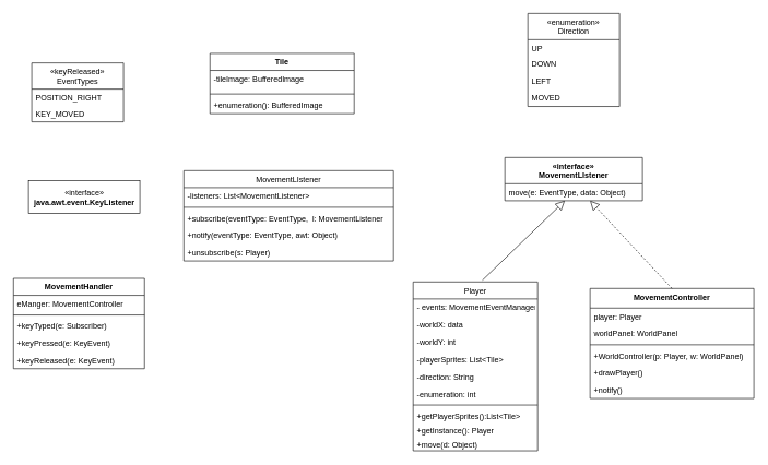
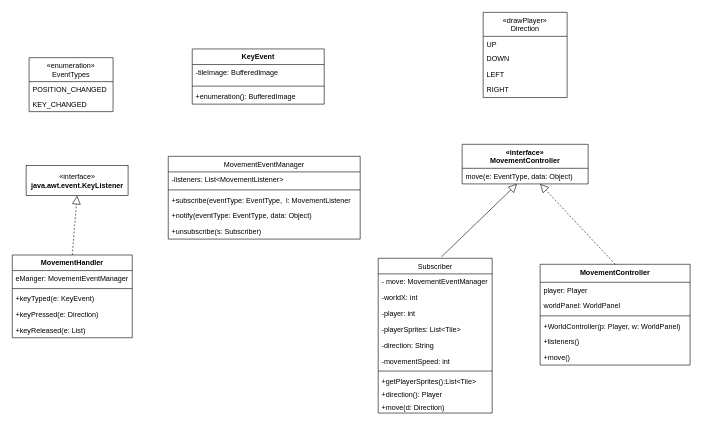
- <mxCell id="19" value="«enumeration»&#10;Direction" style="swimlane;fontStyle=0;childLayout=stackLayout;horizontal=1;startSize=40;fillColor=none;horizontalStack=0;resizeParent=1;resizeParentMax=0;resizeLast=0;collapsible=1;marginBottom=0;" parent="1" vertex="1"><mxGeometry x="805" y="20" width="140" height="142" as="geometry"><mxRectangle x="660" y="50" width="120" height="40" as="alternateBounds" /></mxGeometry></mxCell>
+ <mxCell id="19" value="«drawPlayer»&#10;Direction" style="swimlane;fontStyle=0;childLayout=stackLayout;horizontal=1;startSize=40;fillColor=none;horizontalStack=0;resizeParent=1;resizeParentMax=0;resizeLast=0;collapsible=1;marginBottom=0;" parent="1" vertex="1"><mxGeometry x="805" y="20" width="140" height="142" as="geometry"><mxRectangle x="660" y="50" width="120" height="40" as="alternateBounds" /></mxGeometry></mxCell>
- <mxCell id="13" value="Tile&#10;" style="swimlane;fontStyle=1;align=center;verticalAlign=top;childLayout=stackLayout;horizontal=1;startSize=26;horizontalStack=0;resizeParent=1;resizeParentMax=0;resizeLast=0;collapsible=1;marginBottom=0;" parent="1" vertex="1"><mxGeometry x="320" y="81" width="220" height="92" as="geometry" /></mxCell>
+ <mxCell id="13" value="KeyEvent&#10;" style="swimlane;fontStyle=1;align=center;verticalAlign=top;childLayout=stackLayout;horizontal=1;startSize=26;horizontalStack=0;resizeParent=1;resizeParentMax=0;resizeLast=0;collapsible=1;marginBottom=0;" parent="1" vertex="1"><mxGeometry x="320" y="81" width="220" height="92" as="geometry" /></mxCell>
- <mxCell id="43" value="«keyReleased»&#10;EventTypes" style="swimlane;fontStyle=0;childLayout=stackLayout;horizontal=1;startSize=40;fillColor=none;horizontalStack=0;resizeParent=1;resizeParentMax=0;resizeLast=0;collapsible=1;marginBottom=0;" vertex="1" parent="1"><mxGeometry x="48" y="95.5" width="140" height="90" as="geometry"><mxRectangle x="660" y="50" width="120" height="40" as="alternateBounds" /></mxGeometry></mxCell>
+ <mxCell id="43" value="«enumeration»&#10;EventTypes" style="swimlane;fontStyle=0;childLayout=stackLayout;horizontal=1;startSize=40;fillColor=none;horizontalStack=0;resizeParent=1;resizeParentMax=0;resizeLast=0;collapsible=1;marginBottom=0;" vertex="1" parent="1"><mxGeometry x="48" y="95.5" width="140" height="90" as="geometry"><mxRectangle x="660" y="50" width="120" height="40" as="alternateBounds" /></mxGeometry></mxCell>
- <mxCell id="44" value="POSITION_RIGHT" style="text;strokeColor=none;fillColor=none;align=left;verticalAlign=top;spacingLeft=4;spacingRight=4;overflow=hidden;rotatable=0;points=[[0,0.5],[1,0.5]];portConstraint=eastwest;" vertex="1" parent="43"><mxGeometry y="40" width="140" height="24" as="geometry" /></mxCell>
+ <mxCell id="44" value="POSITION_CHANGED" style="text;strokeColor=none;fillColor=none;align=left;verticalAlign=top;spacingLeft=4;spacingRight=4;overflow=hidden;rotatable=0;points=[[0,0.5],[1,0.5]];portConstraint=eastwest;" vertex="1" parent="43"><mxGeometry y="40" width="140" height="24" as="geometry" /></mxCell>
- <mxCell id="23" value="MOVED" style="text;strokeColor=none;fillColor=none;align=left;verticalAlign=top;spacingLeft=4;spacingRight=4;overflow=hidden;rotatable=0;points=[[0,0.5],[1,0.5]];portConstraint=eastwest;" parent="19" vertex="1"><mxGeometry y="116" width="140" height="26" as="geometry" /></mxCell>
+ <mxCell id="23" value="RIGHT" style="text;strokeColor=none;fillColor=none;align=left;verticalAlign=top;spacingLeft=4;spacingRight=4;overflow=hidden;rotatable=0;points=[[0,0.5],[1,0.5]];portConstraint=eastwest;" parent="19" vertex="1"><mxGeometry y="116" width="140" height="26" as="geometry" /></mxCell>
- <mxCell id="45" value="KEY_MOVED" style="text;strokeColor=none;fillColor=none;align=left;verticalAlign=top;spacingLeft=4;spacingRight=4;overflow=hidden;rotatable=0;points=[[0,0.5],[1,0.5]];portConstraint=eastwest;" vertex="1" parent="43"><mxGeometry y="64" width="140" height="26" as="geometry" /></mxCell>
+ <mxCell id="45" value="KEY_CHANGED" style="text;strokeColor=none;fillColor=none;align=left;verticalAlign=top;spacingLeft=4;spacingRight=4;overflow=hidden;rotatable=0;points=[[0,0.5],[1,0.5]];portConstraint=eastwest;" vertex="1" parent="43"><mxGeometry y="64" width="140" height="26" as="geometry" /></mxCell>
- <mxCell id="46" value="«interface»&#10;MovementLIstener" style="swimlane;fontStyle=1;align=center;verticalAlign=top;childLayout=stackLayout;horizontal=1;startSize=40;horizontalStack=0;resizeParent=1;resizeParentMax=0;resizeLast=0;collapsible=1;marginBottom=0;" vertex="1" parent="1"><mxGeometry x="770" y="240" width="210" height="66" as="geometry" /></mxCell>
+ <mxCell id="46" value="«interface»&#10;MovementController" style="swimlane;fontStyle=1;align=center;verticalAlign=top;childLayout=stackLayout;horizontal=1;startSize=40;horizontalStack=0;resizeParent=1;resizeParentMax=0;resizeLast=0;collapsible=1;marginBottom=0;" vertex="1" parent="1"><mxGeometry x="770" y="240" width="210" height="66" as="geometry" /></mxCell>
- <mxCell id="37" value="MovementLIstener" style="swimlane;fontStyle=0;childLayout=stackLayout;horizontal=1;startSize=26;fillColor=none;horizontalStack=0;resizeParent=1;resizeParentMax=0;resizeLast=0;collapsible=1;marginBottom=0;" vertex="1" parent="1"><mxGeometry x="280" y="260" width="320" height="138" as="geometry" /></mxCell>
+ <mxCell id="37" value="MovementEventManager" style="swimlane;fontStyle=0;childLayout=stackLayout;horizontal=1;startSize=26;fillColor=none;horizontalStack=0;resizeParent=1;resizeParentMax=0;resizeLast=0;collapsible=1;marginBottom=0;" vertex="1" parent="1"><mxGeometry x="280" y="260" width="320" height="138" as="geometry" /></mxCell>
- <mxCell id="41" value="+notify(eventType: EventType, awt: Object)" style="text;strokeColor=none;fillColor=none;align=left;verticalAlign=top;spacingLeft=4;spacingRight=4;overflow=hidden;rotatable=0;points=[[0,0.5],[1,0.5]];portConstraint=eastwest;" vertex="1" parent="37"><mxGeometry y="86" width="320" height="26" as="geometry" /></mxCell>
+ <mxCell id="41" value="+notify(eventType: EventType, data: Object)" style="text;strokeColor=none;fillColor=none;align=left;verticalAlign=top;spacingLeft=4;spacingRight=4;overflow=hidden;rotatable=0;points=[[0,0.5],[1,0.5]];portConstraint=eastwest;" vertex="1" parent="37"><mxGeometry y="86" width="320" height="26" as="geometry" /></mxCell>
+ <mxCell id="18" value="" style="endArrow=block;dashed=1;endFill=0;endSize=12;html=1;rounded=0;exitX=0.5;exitY=0;exitDx=0;exitDy=0;entryX=0.5;entryY=1;entryDx=0;entryDy=0;" parent="1" source="24" target="17" edge="1"><mxGeometry width="160" relative="1" as="geometry"><mxPoint x="-185.8" y="359.044" as="sourcePoint" /><mxPoint x="9" y="410.5" as="targetPoint" /></mxGeometry></mxCell>
- <mxCell id="42" value="+unsubscribe(s: Player)" style="text;strokeColor=none;fillColor=none;align=left;verticalAlign=top;spacingLeft=4;spacingRight=4;overflow=hidden;rotatable=0;points=[[0,0.5],[1,0.5]];portConstraint=eastwest;" vertex="1" parent="37"><mxGeometry y="112" width="320" height="26" as="geometry" /></mxCell>
+ <mxCell id="42" value="+unsubscribe(s: Subscriber)" style="text;strokeColor=none;fillColor=none;align=left;verticalAlign=top;spacingLeft=4;spacingRight=4;overflow=hidden;rotatable=0;points=[[0,0.5],[1,0.5]];portConstraint=eastwest;" vertex="1" parent="37"><mxGeometry y="112" width="320" height="26" as="geometry" /></mxCell>
- <mxCell id="2" value="Player" style="swimlane;fontStyle=0;childLayout=stackLayout;horizontal=1;startSize=26;fillColor=none;horizontalStack=0;resizeParent=1;resizeParentMax=0;resizeLast=0;collapsible=1;marginBottom=0;" parent="1" vertex="1"><mxGeometry x="630" y="430" width="190" height="258" as="geometry" /></mxCell>
+ <mxCell id="2" value="Subscriber" style="swimlane;fontStyle=0;childLayout=stackLayout;horizontal=1;startSize=26;fillColor=none;horizontalStack=0;resizeParent=1;resizeParentMax=0;resizeLast=0;collapsible=1;marginBottom=0;" parent="1" vertex="1"><mxGeometry x="630" y="430" width="190" height="258" as="geometry" /></mxCell>
- <mxCell id="25" value="eManger: MovementController" style="text;strokeColor=none;fillColor=none;align=left;verticalAlign=top;spacingLeft=4;spacingRight=4;overflow=hidden;rotatable=0;points=[[0,0.5],[1,0.5]];portConstraint=eastwest;" vertex="1" parent="24"><mxGeometry y="26" width="200" height="26" as="geometry" /></mxCell>
+ <mxCell id="25" value="eManger: MovementEventManager" style="text;strokeColor=none;fillColor=none;align=left;verticalAlign=top;spacingLeft=4;spacingRight=4;overflow=hidden;rotatable=0;points=[[0,0.5],[1,0.5]];portConstraint=eastwest;" vertex="1" parent="24"><mxGeometry y="26" width="200" height="26" as="geometry" /></mxCell>
- <mxCell id="3" value="- events: MovementEventManager" style="text;strokeColor=none;fillColor=none;align=left;verticalAlign=top;spacingLeft=4;spacingRight=4;overflow=hidden;rotatable=0;points=[[0,0.5],[1,0.5]];portConstraint=eastwest;" vertex="1" parent="2"><mxGeometry y="26" width="190" height="26" as="geometry" /></mxCell>
+ <mxCell id="3" value="- move: MovementEventManager" style="text;strokeColor=none;fillColor=none;align=left;verticalAlign=top;spacingLeft=4;spacingRight=4;overflow=hidden;rotatable=0;points=[[0,0.5],[1,0.5]];portConstraint=eastwest;" vertex="1" parent="2"><mxGeometry y="26" width="190" height="26" as="geometry" /></mxCell>
- <mxCell id="4" value="-worldX: data&#10;" style="text;strokeColor=none;fillColor=none;align=left;verticalAlign=top;spacingLeft=4;spacingRight=4;overflow=hidden;rotatable=0;points=[[0,0.5],[1,0.5]];portConstraint=eastwest;" parent="2" vertex="1"><mxGeometry y="52" width="190" height="26" as="geometry" /></mxCell>
+ <mxCell id="4" value="-worldX: int&#10;" style="text;strokeColor=none;fillColor=none;align=left;verticalAlign=top;spacingLeft=4;spacingRight=4;overflow=hidden;rotatable=0;points=[[0,0.5],[1,0.5]];portConstraint=eastwest;" parent="2" vertex="1"><mxGeometry y="52" width="190" height="26" as="geometry" /></mxCell>
- <mxCell id="27" value="+keyTyped(e: Subscriber)" style="text;strokeColor=none;fillColor=none;align=left;verticalAlign=top;spacingLeft=4;spacingRight=4;overflow=hidden;rotatable=0;points=[[0,0.5],[1,0.5]];portConstraint=eastwest;" parent="24" vertex="1"><mxGeometry y="60" width="200" height="26" as="geometry" /></mxCell>
+ <mxCell id="27" value="+keyTyped(e: KeyEvent)" style="text;strokeColor=none;fillColor=none;align=left;verticalAlign=top;spacingLeft=4;spacingRight=4;overflow=hidden;rotatable=0;points=[[0,0.5],[1,0.5]];portConstraint=eastwest;" parent="24" vertex="1"><mxGeometry y="60" width="200" height="26" as="geometry" /></mxCell>
- <mxCell id="5" value="-worldY: int" style="text;strokeColor=none;fillColor=none;align=left;verticalAlign=top;spacingLeft=4;spacingRight=4;overflow=hidden;rotatable=0;points=[[0,0.5],[1,0.5]];portConstraint=eastwest;" parent="2" vertex="1"><mxGeometry y="78" width="190" height="28" as="geometry" /></mxCell>
+ <mxCell id="5" value="-player: int" style="text;strokeColor=none;fillColor=none;align=left;verticalAlign=top;spacingLeft=4;spacingRight=4;overflow=hidden;rotatable=0;points=[[0,0.5],[1,0.5]];portConstraint=eastwest;" parent="2" vertex="1"><mxGeometry y="78" width="190" height="28" as="geometry" /></mxCell>
- <mxCell id="28" value="+keyPressed(e: KeyEvent)" style="text;strokeColor=none;fillColor=none;align=left;verticalAlign=top;spacingLeft=4;spacingRight=4;overflow=hidden;rotatable=0;points=[[0,0.5],[1,0.5]];portConstraint=eastwest;" parent="24" vertex="1"><mxGeometry y="86" width="200" height="26" as="geometry" /></mxCell>
+ <mxCell id="28" value="+keyPressed(e: Direction)" style="text;strokeColor=none;fillColor=none;align=left;verticalAlign=top;spacingLeft=4;spacingRight=4;overflow=hidden;rotatable=0;points=[[0,0.5],[1,0.5]];portConstraint=eastwest;" parent="24" vertex="1"><mxGeometry y="86" width="200" height="26" as="geometry" /></mxCell>
- <mxCell id="29" value="+keyReleased(e: KeyEvent)" style="text;strokeColor=none;fillColor=none;align=left;verticalAlign=top;spacingLeft=4;spacingRight=4;overflow=hidden;rotatable=0;points=[[0,0.5],[1,0.5]];portConstraint=eastwest;" parent="24" vertex="1"><mxGeometry y="112" width="200" height="26" as="geometry" /></mxCell>
+ <mxCell id="29" value="+keyReleased(e: List)" style="text;strokeColor=none;fillColor=none;align=left;verticalAlign=top;spacingLeft=4;spacingRight=4;overflow=hidden;rotatable=0;points=[[0,0.5],[1,0.5]];portConstraint=eastwest;" parent="24" vertex="1"><mxGeometry y="112" width="200" height="26" as="geometry" /></mxCell>
- <mxCell id="35" value="+drawPlayer()&#10;" style="text;strokeColor=none;fillColor=none;align=left;verticalAlign=top;spacingLeft=4;spacingRight=4;overflow=hidden;rotatable=0;points=[[0,0.5],[1,0.5]];portConstraint=eastwest;" parent="30" vertex="1"><mxGeometry y="116" width="250" height="26" as="geometry" /></mxCell>
+ <mxCell id="35" value="+listeners()&#10;" style="text;strokeColor=none;fillColor=none;align=left;verticalAlign=top;spacingLeft=4;spacingRight=4;overflow=hidden;rotatable=0;points=[[0,0.5],[1,0.5]];portConstraint=eastwest;" parent="30" vertex="1"><mxGeometry y="116" width="250" height="26" as="geometry" /></mxCell>
- <mxCell id="36" value="+notify()" style="text;strokeColor=none;fillColor=none;align=left;verticalAlign=top;spacingLeft=4;spacingRight=4;overflow=hidden;rotatable=0;points=[[0,0.5],[1,0.5]];portConstraint=eastwest;" parent="30" vertex="1"><mxGeometry y="142" width="250" height="26" as="geometry" /></mxCell>
+ <mxCell id="36" value="+move()" style="text;strokeColor=none;fillColor=none;align=left;verticalAlign=top;spacingLeft=4;spacingRight=4;overflow=hidden;rotatable=0;points=[[0,0.5],[1,0.5]];portConstraint=eastwest;" parent="30" vertex="1"><mxGeometry y="142" width="250" height="26" as="geometry" /></mxCell>
- <mxCell id="8" value="-enumeration: int" style="text;strokeColor=none;fillColor=none;align=left;verticalAlign=top;spacingLeft=4;spacingRight=4;overflow=hidden;rotatable=0;points=[[0,0.5],[1,0.5]];portConstraint=eastwest;" parent="2" vertex="1"><mxGeometry y="158" width="190" height="26" as="geometry" /></mxCell>
+ <mxCell id="8" value="-movementSpeed: int" style="text;strokeColor=none;fillColor=none;align=left;verticalAlign=top;spacingLeft=4;spacingRight=4;overflow=hidden;rotatable=0;points=[[0,0.5],[1,0.5]];portConstraint=eastwest;" parent="2" vertex="1"><mxGeometry y="158" width="190" height="26" as="geometry" /></mxCell>
- <mxCell id="11" value="+getInstance(): Player" style="text;strokeColor=none;fillColor=none;align=left;verticalAlign=top;spacingLeft=4;spacingRight=4;overflow=hidden;rotatable=0;points=[[0,0.5],[1,0.5]];portConstraint=eastwest;" parent="2" vertex="1"><mxGeometry y="214" width="190" height="22" as="geometry" /></mxCell>
+ <mxCell id="11" value="+direction(): Player" style="text;strokeColor=none;fillColor=none;align=left;verticalAlign=top;spacingLeft=4;spacingRight=4;overflow=hidden;rotatable=0;points=[[0,0.5],[1,0.5]];portConstraint=eastwest;" parent="2" vertex="1"><mxGeometry y="214" width="190" height="22" as="geometry" /></mxCell>
- <mxCell id="12" value="+move(d: Object)&#10;" style="text;strokeColor=none;fillColor=none;align=left;verticalAlign=top;spacingLeft=4;spacingRight=4;overflow=hidden;rotatable=0;points=[[0,0.5],[1,0.5]];portConstraint=eastwest;" parent="2" vertex="1"><mxGeometry y="236" width="190" height="22" as="geometry" /></mxCell>
+ <mxCell id="12" value="+move(d: Direction)&#10;" style="text;strokeColor=none;fillColor=none;align=left;verticalAlign=top;spacingLeft=4;spacingRight=4;overflow=hidden;rotatable=0;points=[[0,0.5],[1,0.5]];portConstraint=eastwest;" parent="2" vertex="1"><mxGeometry y="236" width="190" height="22" as="geometry" /></mxCell>
